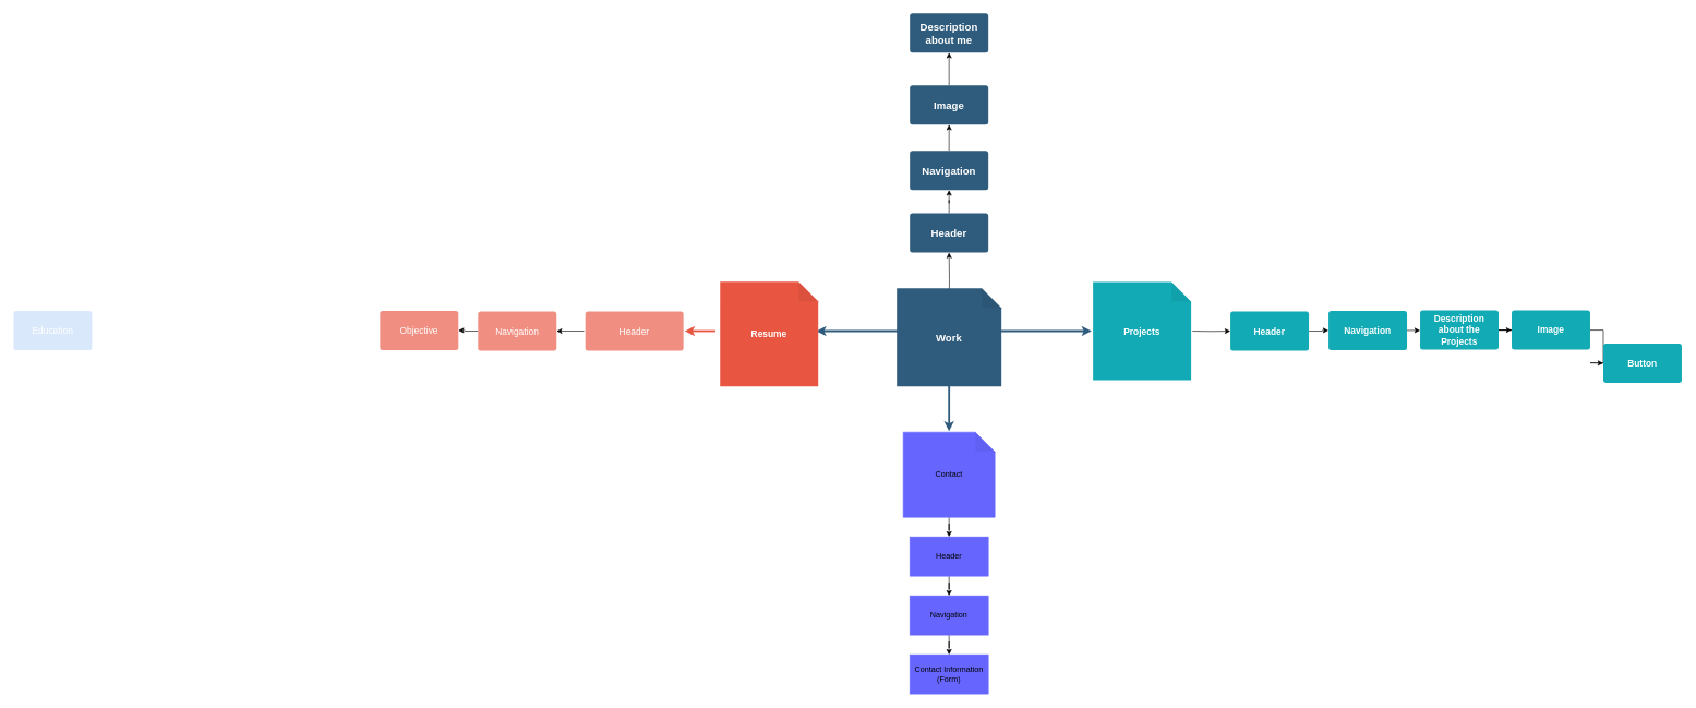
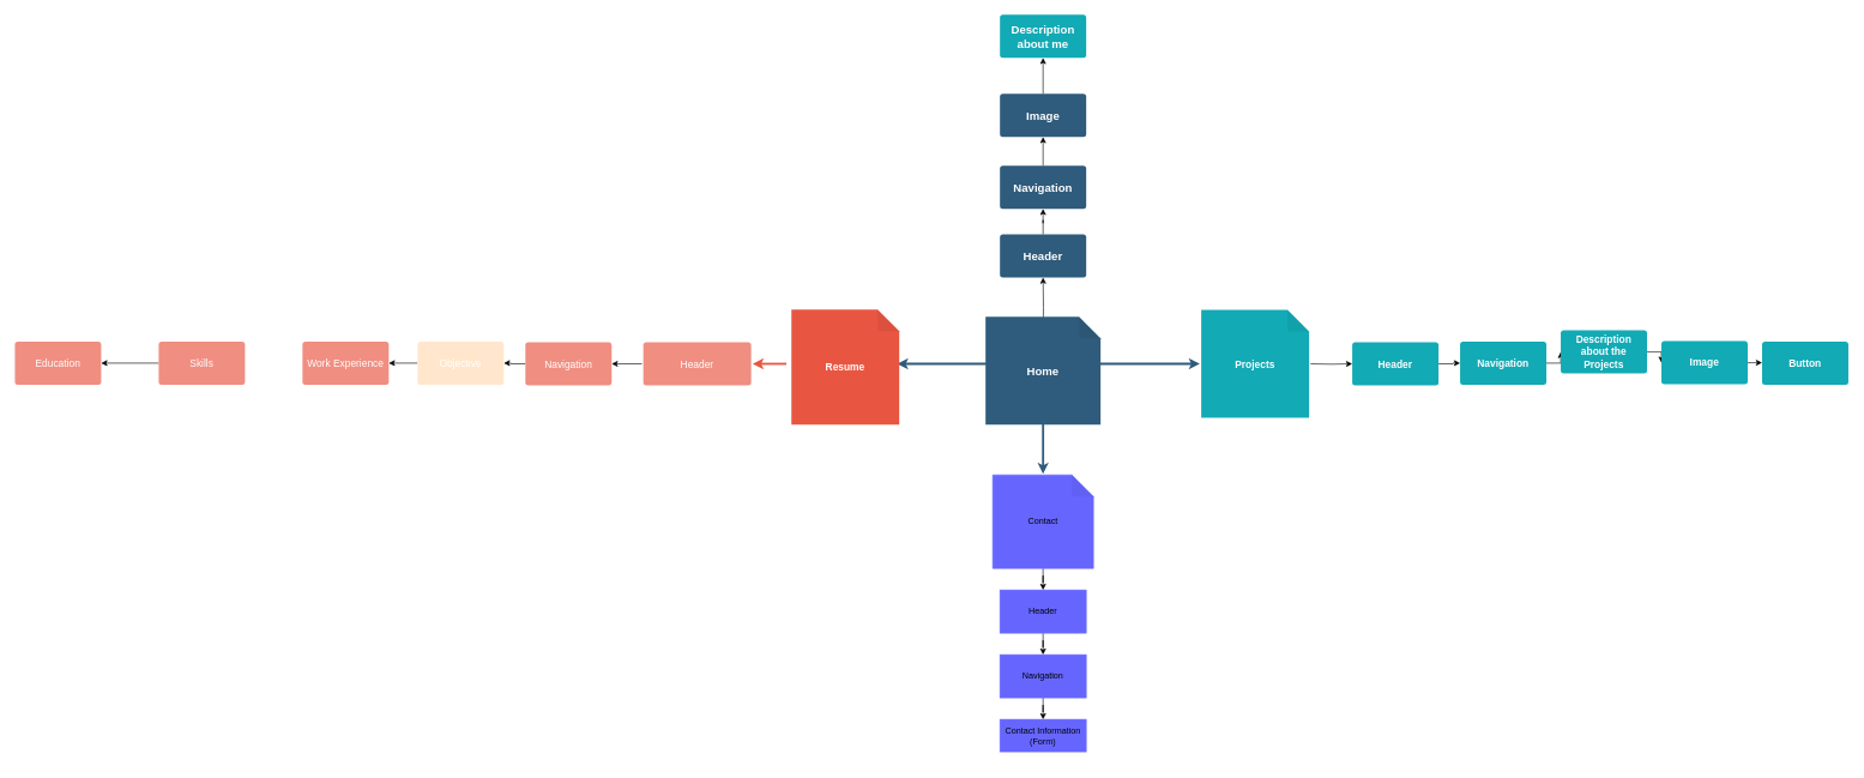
- <mxCell id="16" value="Description about me" style="whiteSpace=wrap;html=1;fontSize=16;fillColor=#2F5B7C;strokeColor=none;fontColor=#FFFFFF;rounded=1;shadow=0;labelBackgroundColor=none;strokeWidth=3;fontStyle=1;spacing=5;arcSize=7;" vertex="1" parent="1"><mxGeometry x="1390" y="20" width="120" height="60" as="geometry" /></mxCell>
+ <mxCell id="16" value="Description about me" style="whiteSpace=wrap;html=1;fontSize=16;fillColor=#12aab5;strokeColor=none;fontColor=#FFFFFF;rounded=1;shadow=0;labelBackgroundColor=none;strokeWidth=3;fontStyle=1;spacing=5;arcSize=7;" vertex="1" parent="1"><mxGeometry x="1390" y="20" width="120" height="60" as="geometry" /></mxCell>
- <mxCell id="24" value="Education" style="whiteSpace=wrap;html=1;fontSize=14;fillColor=#dae8fc;strokeColor=none;fontColor=#FFFFFF;rounded=1;shadow=0;labelBackgroundColor=none;strokeWidth=3;spacing=5;fontStyle=0;arcSize=7;" vertex="1" parent="1"><mxGeometry x="20" y="474.5" width="120" height="60" as="geometry" /></mxCell>
+ <mxCell id="24" value="Education" style="whiteSpace=wrap;html=1;fontSize=14;fillColor=#f08e81;strokeColor=none;fontColor=#FFFFFF;rounded=1;shadow=0;labelBackgroundColor=none;strokeWidth=3;spacing=5;fontStyle=0;arcSize=7;" vertex="1" parent="1"><mxGeometry x="20" y="474.5" width="120" height="60" as="geometry" /></mxCell>
+ <mxCell id="22" value="" style="edgeStyle=orthogonalEdgeStyle;rounded=0;orthogonalLoop=1;jettySize=auto;html=1;" edge="1" parent="1" source="23" target="24"><mxGeometry relative="1" as="geometry" /></mxCell>
+ <mxCell id="23" value="Skills" style="whiteSpace=wrap;html=1;fontSize=14;fillColor=#f08e81;strokeColor=none;fontColor=#FFFFFF;rounded=1;shadow=0;labelBackgroundColor=none;strokeWidth=3;spacing=5;fontStyle=0;arcSize=7;" vertex="1" parent="1"><mxGeometry x="220" y="474.5" width="120" height="60" as="geometry" /></mxCell>
+ <mxCell id="21" value="Work Experience" style="whiteSpace=wrap;html=1;fontSize=14;fillColor=#f08e81;strokeColor=none;fontColor=#FFFFFF;rounded=1;shadow=0;labelBackgroundColor=none;strokeWidth=3;spacing=5;fontStyle=0;arcSize=7;" vertex="1" parent="1"><mxGeometry x="420" y="474.5" width="120" height="60" as="geometry" /></mxCell>
+ <mxCell id="19" value="" style="edgeStyle=orthogonalEdgeStyle;rounded=0;orthogonalLoop=1;jettySize=auto;html=1;" edge="1" parent="1" source="20" target="21"><mxGeometry relative="1" as="geometry" /></mxCell>
- <mxCell id="20" value="Objective" style="whiteSpace=wrap;html=1;fontSize=14;fillColor=#f08e81;strokeColor=none;fontColor=#FFFFFF;rounded=1;shadow=0;labelBackgroundColor=none;strokeWidth=3;spacing=5;fontStyle=0;arcSize=7;" vertex="1" parent="1"><mxGeometry x="580" y="474.5" width="120" height="60" as="geometry" /></mxCell>
+ <mxCell id="20" value="Objective" style="whiteSpace=wrap;html=1;fontSize=14;fillColor=#ffe6cc;strokeColor=none;fontColor=#FFFFFF;rounded=1;shadow=0;labelBackgroundColor=none;strokeWidth=3;spacing=5;fontStyle=0;arcSize=7;" vertex="1" parent="1"><mxGeometry x="580" y="474.5" width="120" height="60" as="geometry" /></mxCell>
- <mxCell id="30" value="Description about the Projects" style="whiteSpace=wrap;html=1;fontSize=14;fillColor=#12aab5;strokeColor=none;fontColor=#FFFFFF;rounded=1;shadow=0;labelBackgroundColor=none;strokeWidth=3;spacing=5;fontStyle=1;arcSize=7;" vertex="1" parent="1"><mxGeometry x="2170" y="474" width="120" height="60" as="geometry" /></mxCell>
+ <mxCell id="30" value="Description about the Projects" style="whiteSpace=wrap;html=1;fontSize=14;fillColor=#12aab5;strokeColor=none;fontColor=#FFFFFF;rounded=1;shadow=0;labelBackgroundColor=none;strokeWidth=3;spacing=5;fontStyle=1;arcSize=7;" vertex="1" parent="1"><mxGeometry x="2170" y="459" width="120" height="60" as="geometry" /></mxCell>
- <mxCell id="41" value="Work" style="shape=note;whiteSpace=wrap;html=1;backgroundOutline=1;darkOpacity=0.05;fontSize=16;fillColor=#2F5B7C;strokeColor=none;fontColor=#FFFFFF;rounded=1;shadow=0;labelBackgroundColor=none;strokeWidth=3;fontStyle=1;spacing=5;arcSize=7;" vertex="1" parent="1"><mxGeometry x="1370" y="440" width="160" height="150" as="geometry" /></mxCell>
+ <mxCell id="41" value="Home" style="shape=note;whiteSpace=wrap;html=1;backgroundOutline=1;darkOpacity=0.05;fontSize=16;fillColor=#2F5B7C;strokeColor=none;fontColor=#FFFFFF;rounded=1;shadow=0;labelBackgroundColor=none;strokeWidth=3;fontStyle=1;spacing=5;arcSize=7;" vertex="1" parent="1"><mxGeometry x="1370" y="440" width="160" height="150" as="geometry" /></mxCell>
- <mxCell id="33" value="Button" style="whiteSpace=wrap;html=1;fontSize=14;fillColor=#12aab5;strokeColor=none;fontColor=#FFFFFF;rounded=1;shadow=0;labelBackgroundColor=none;strokeWidth=3;spacing=5;fontStyle=1;arcSize=7;" vertex="1" parent="1"><mxGeometry x="2450" y="524.5" width="120" height="60" as="geometry" /></mxCell>
+ <mxCell id="33" value="Button" style="whiteSpace=wrap;html=1;fontSize=14;fillColor=#12aab5;strokeColor=none;fontColor=#FFFFFF;rounded=1;shadow=0;labelBackgroundColor=none;strokeWidth=3;spacing=5;fontStyle=1;arcSize=7;" vertex="1" parent="1"><mxGeometry x="2450" y="474.5" width="120" height="60" as="geometry" /></mxCell>
- <mxCell id="40" value="Contact Information (Form)" style="whiteSpace=wrap;html=1;fillColor=#6666FF;strokeColor=#6666FF;" vertex="1" parent="1"><mxGeometry x="1390" y="1000" width="120" height="60" as="geometry" /></mxCell>
+ <mxCell id="40" value="Contact Information (Form)" style="whiteSpace=wrap;html=1;fillColor=#6666FF;strokeColor=#6666FF;" vertex="1" parent="1"><mxGeometry x="1390" y="1000" width="120" height="45" as="geometry" /></mxCell>
